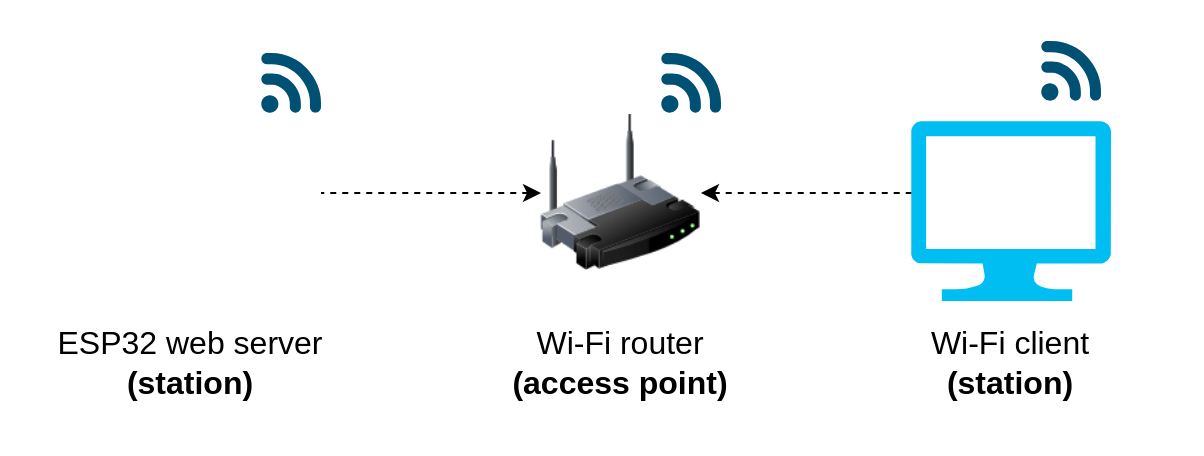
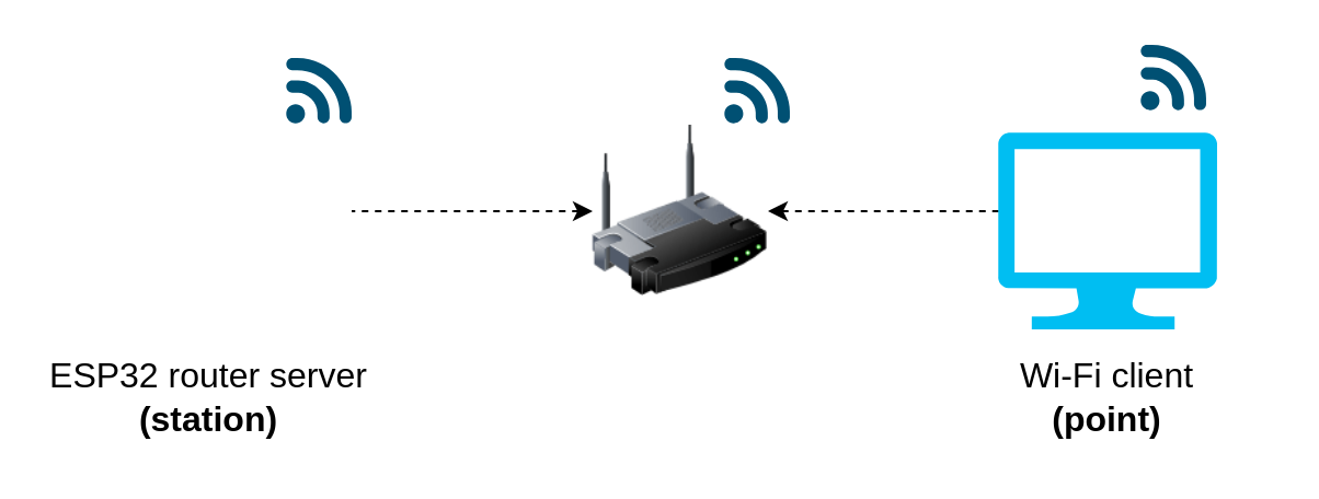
- <mxCell id="12" value="&lt;font style=&quot;font-size: 16px&quot;&gt;ESP32 web server&lt;br&gt;&lt;b&gt;(station)&lt;/b&gt;&lt;/font&gt;" style="text;html=1;strokeColor=none;fillColor=none;align=center;verticalAlign=middle;whiteSpace=wrap;rounded=0;" vertex="1" parent="1"><mxGeometry x="20" y="156" width="150" height="50" as="geometry" /></mxCell>
+ <mxCell id="12" value="&lt;font style=&quot;font-size: 16px&quot;&gt;ESP32 router server&lt;br&gt;&lt;b&gt;(station)&lt;/b&gt;&lt;/font&gt;" style="text;html=1;strokeColor=none;fillColor=none;align=center;verticalAlign=middle;whiteSpace=wrap;rounded=0;" vertex="1" parent="1"><mxGeometry x="20" y="156" width="150" height="50" as="geometry" /></mxCell>
- <mxCell id="10" value="&lt;font style=&quot;font-size: 16px&quot;&gt;Wi-Fi router&lt;br&gt;&lt;b&gt;(access point)&lt;/b&gt;&lt;/font&gt;" style="text;html=1;strokeColor=none;fillColor=none;align=center;verticalAlign=middle;whiteSpace=wrap;rounded=0;" vertex="1" parent="1"><mxGeometry x="235" y="156" width="150" height="50" as="geometry" /></mxCell>
- <mxCell id="11" value="&lt;font style=&quot;font-size: 16px&quot;&gt;Wi-Fi client&lt;br&gt;&lt;b&gt;(station)&lt;/b&gt;&lt;/font&gt;" style="text;html=1;strokeColor=none;fillColor=none;align=center;verticalAlign=middle;whiteSpace=wrap;rounded=0;" vertex="1" parent="1"><mxGeometry x="430" y="156" width="150" height="50" as="geometry" /></mxCell>
+ <mxCell id="11" value="&lt;font style=&quot;font-size: 16px&quot;&gt;Wi-Fi client&lt;br&gt;&lt;b&gt;(point)&lt;/b&gt;&lt;/font&gt;" style="text;html=1;strokeColor=none;fillColor=none;align=center;verticalAlign=middle;whiteSpace=wrap;rounded=0;" vertex="1" parent="1"><mxGeometry x="430" y="156" width="150" height="50" as="geometry" /></mxCell>
